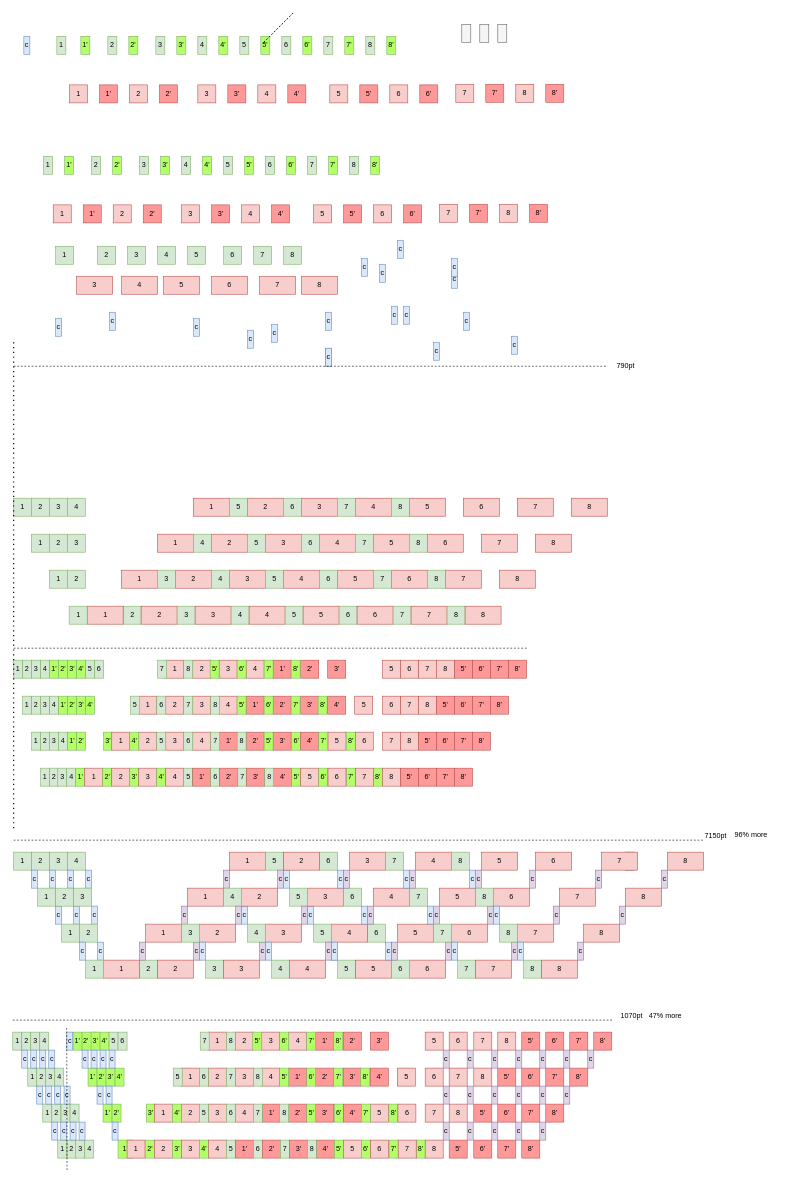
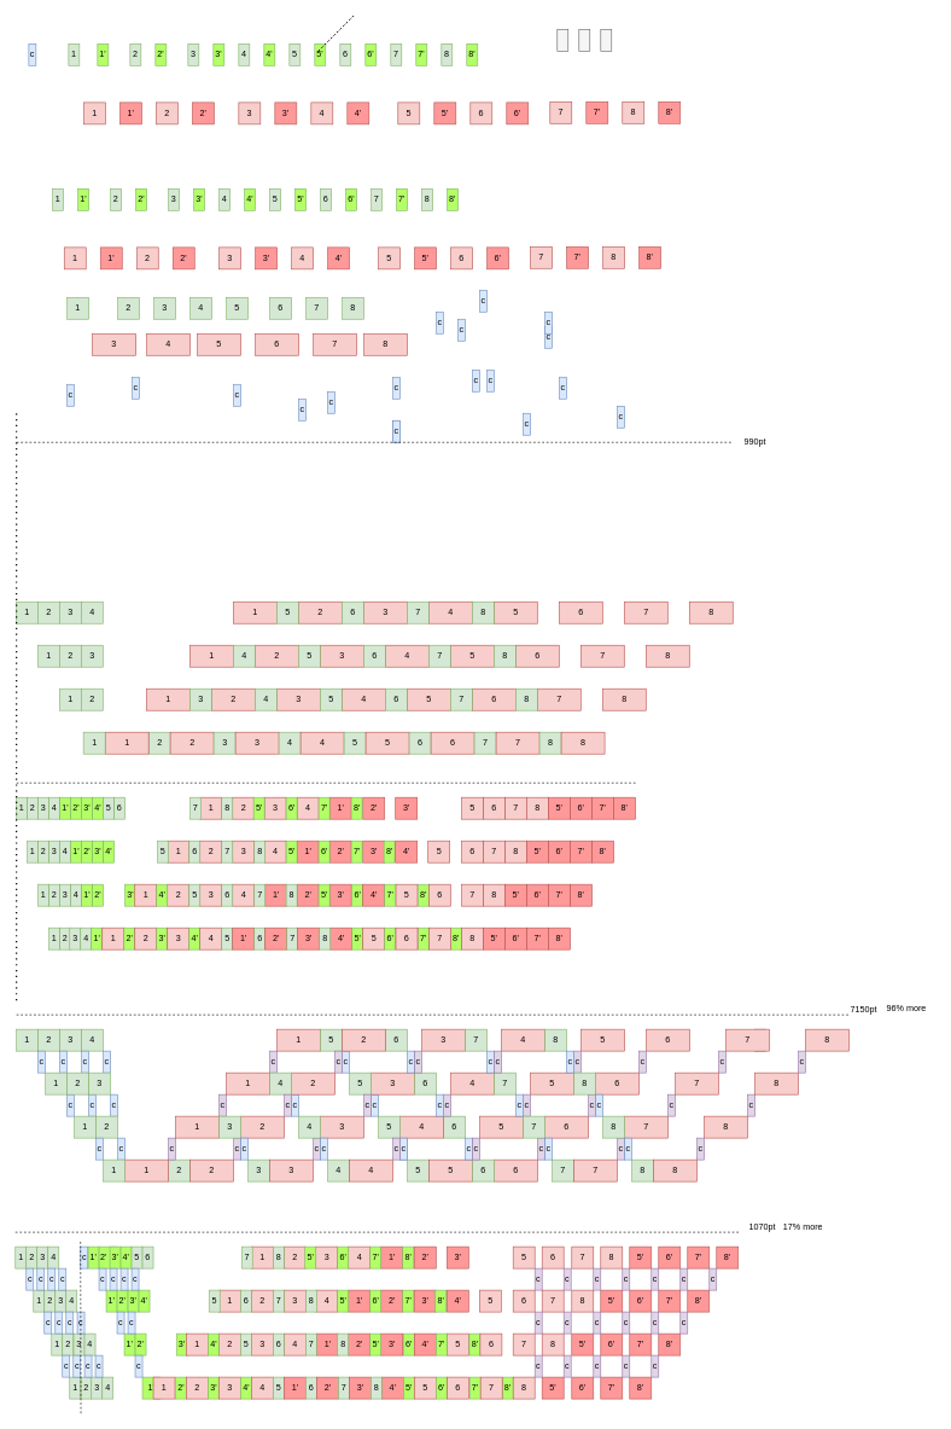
- <mxCell id="578" value="790pt" style="text;html=1;align=center;verticalAlign=middle;resizable=0;points=[];autosize=1;strokeColor=none;fillColor=none;" vertex="1" parent="1"><mxGeometry x="1017" y="595" width="50" height="30" as="geometry" /></mxCell>
+ <mxCell id="578" value="990pt" style="text;html=1;align=center;verticalAlign=middle;resizable=0;points=[];autosize=1;strokeColor=none;fillColor=none;" vertex="1" parent="1"><mxGeometry x="1017" y="595" width="50" height="30" as="geometry" /></mxCell>
- <mxCell id="582" value="47% more" style="text;html=1;align=center;verticalAlign=middle;resizable=0;points=[];autosize=1;strokeColor=none;fillColor=none;" vertex="1" parent="1"><mxGeometry x="1068" y="1678" width="80" height="30" as="geometry" /></mxCell>
+ <mxCell id="582" value="17% more" style="text;html=1;align=center;verticalAlign=middle;resizable=0;points=[];autosize=1;strokeColor=none;fillColor=none;" vertex="1" parent="1"><mxGeometry x="1068" y="1678" width="80" height="30" as="geometry" /></mxCell>
